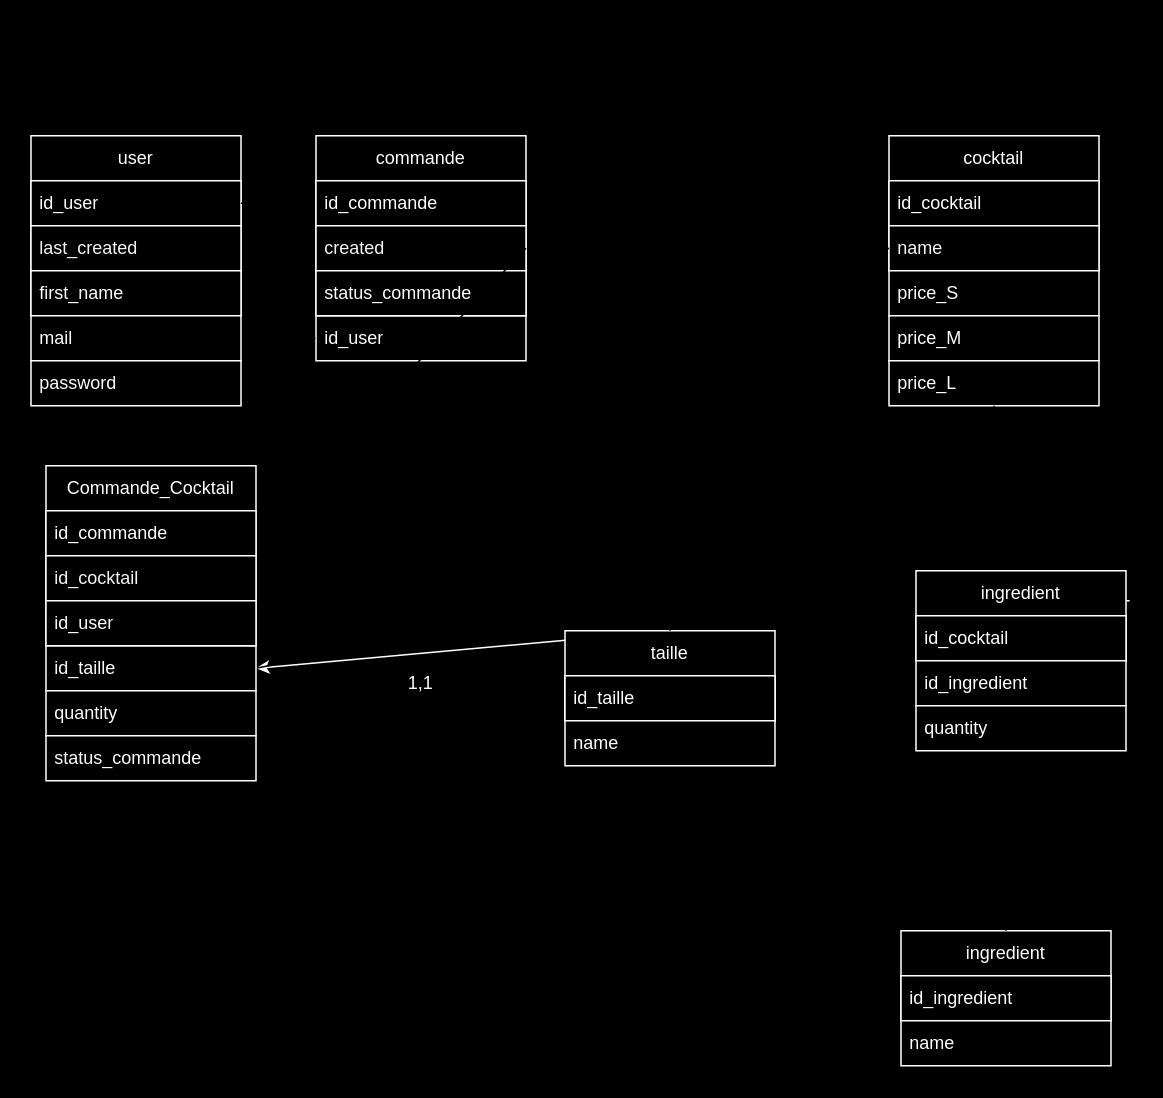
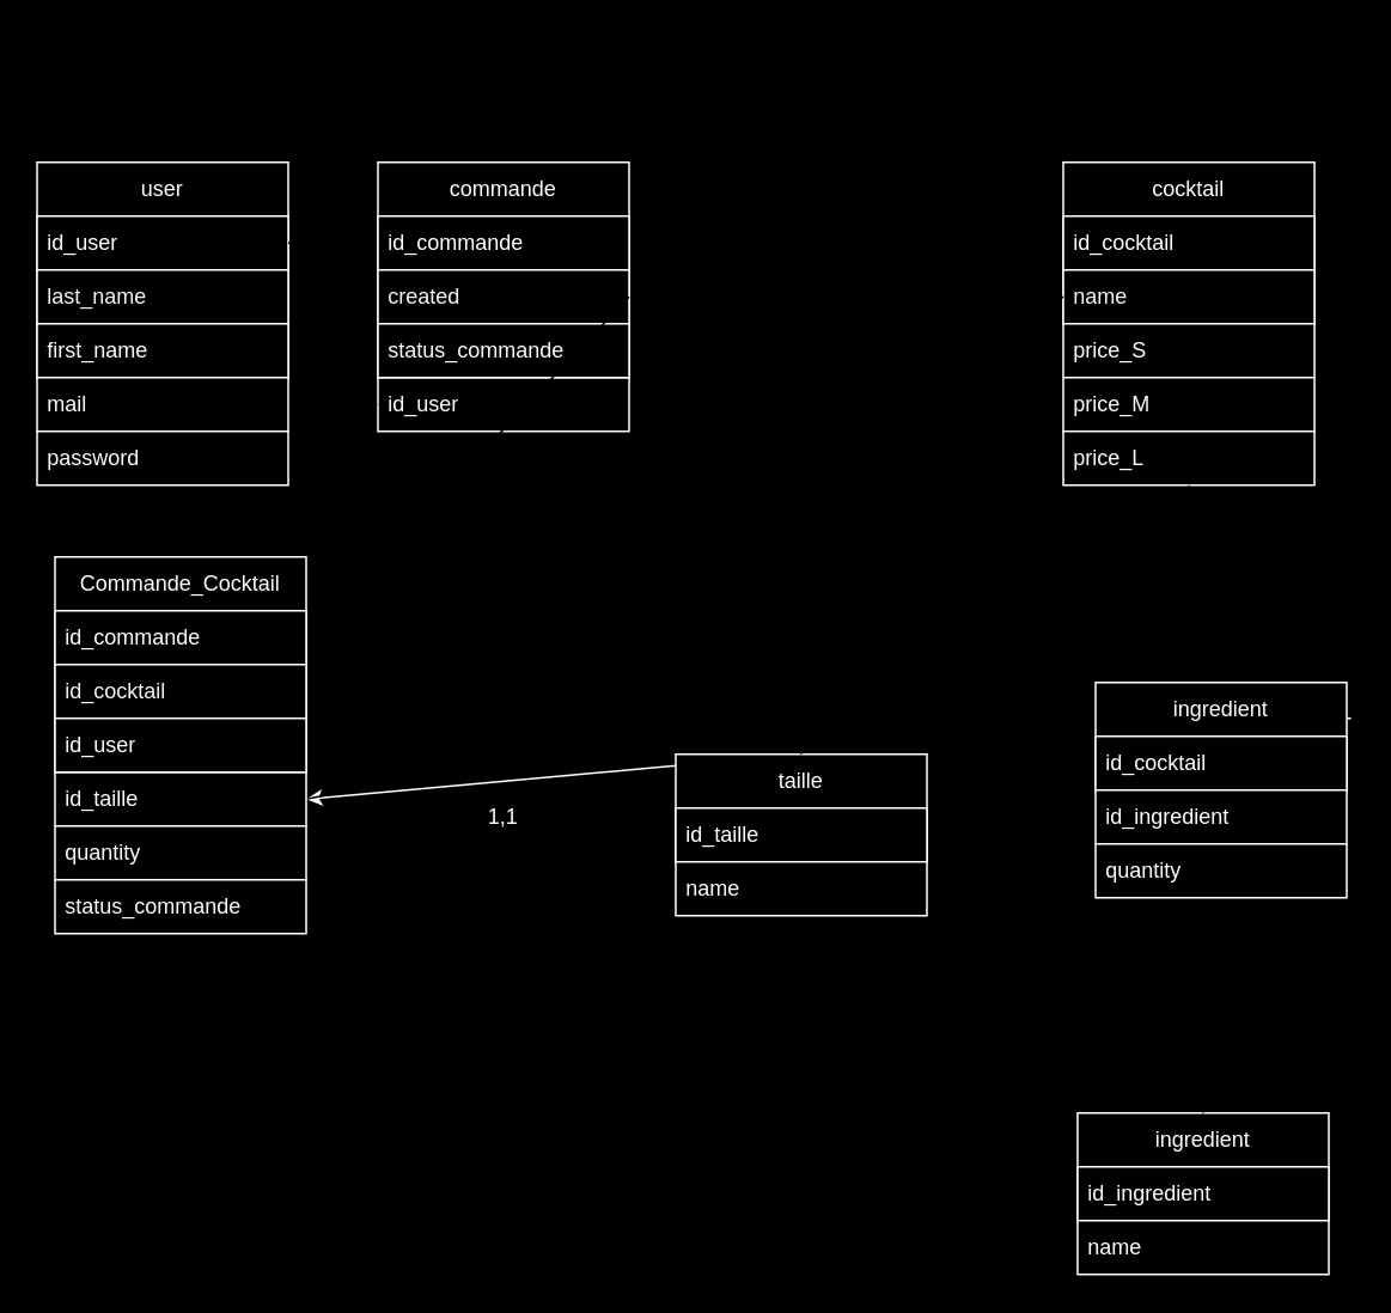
- <mxCell id="5" value="&lt;font color=&quot;#f5f5f5&quot;&gt;last_created&lt;/font&gt;" style="text;strokeColor=#ffffff;fillColor=#000000;align=left;verticalAlign=middle;spacingLeft=4;spacingRight=4;overflow=hidden;points=[[0,0.5],[1,0.5]];portConstraint=eastwest;rotatable=0;whiteSpace=wrap;html=1;" parent="3" vertex="1"><mxGeometry y="60" width="140" height="30" as="geometry" /></mxCell>
+ <mxCell id="5" value="&lt;font color=&quot;#f5f5f5&quot;&gt;last_name&lt;/font&gt;" style="text;strokeColor=#ffffff;fillColor=#000000;align=left;verticalAlign=middle;spacingLeft=4;spacingRight=4;overflow=hidden;points=[[0,0.5],[1,0.5]];portConstraint=eastwest;rotatable=0;whiteSpace=wrap;html=1;" parent="3" vertex="1"><mxGeometry y="60" width="140" height="30" as="geometry" /></mxCell>
